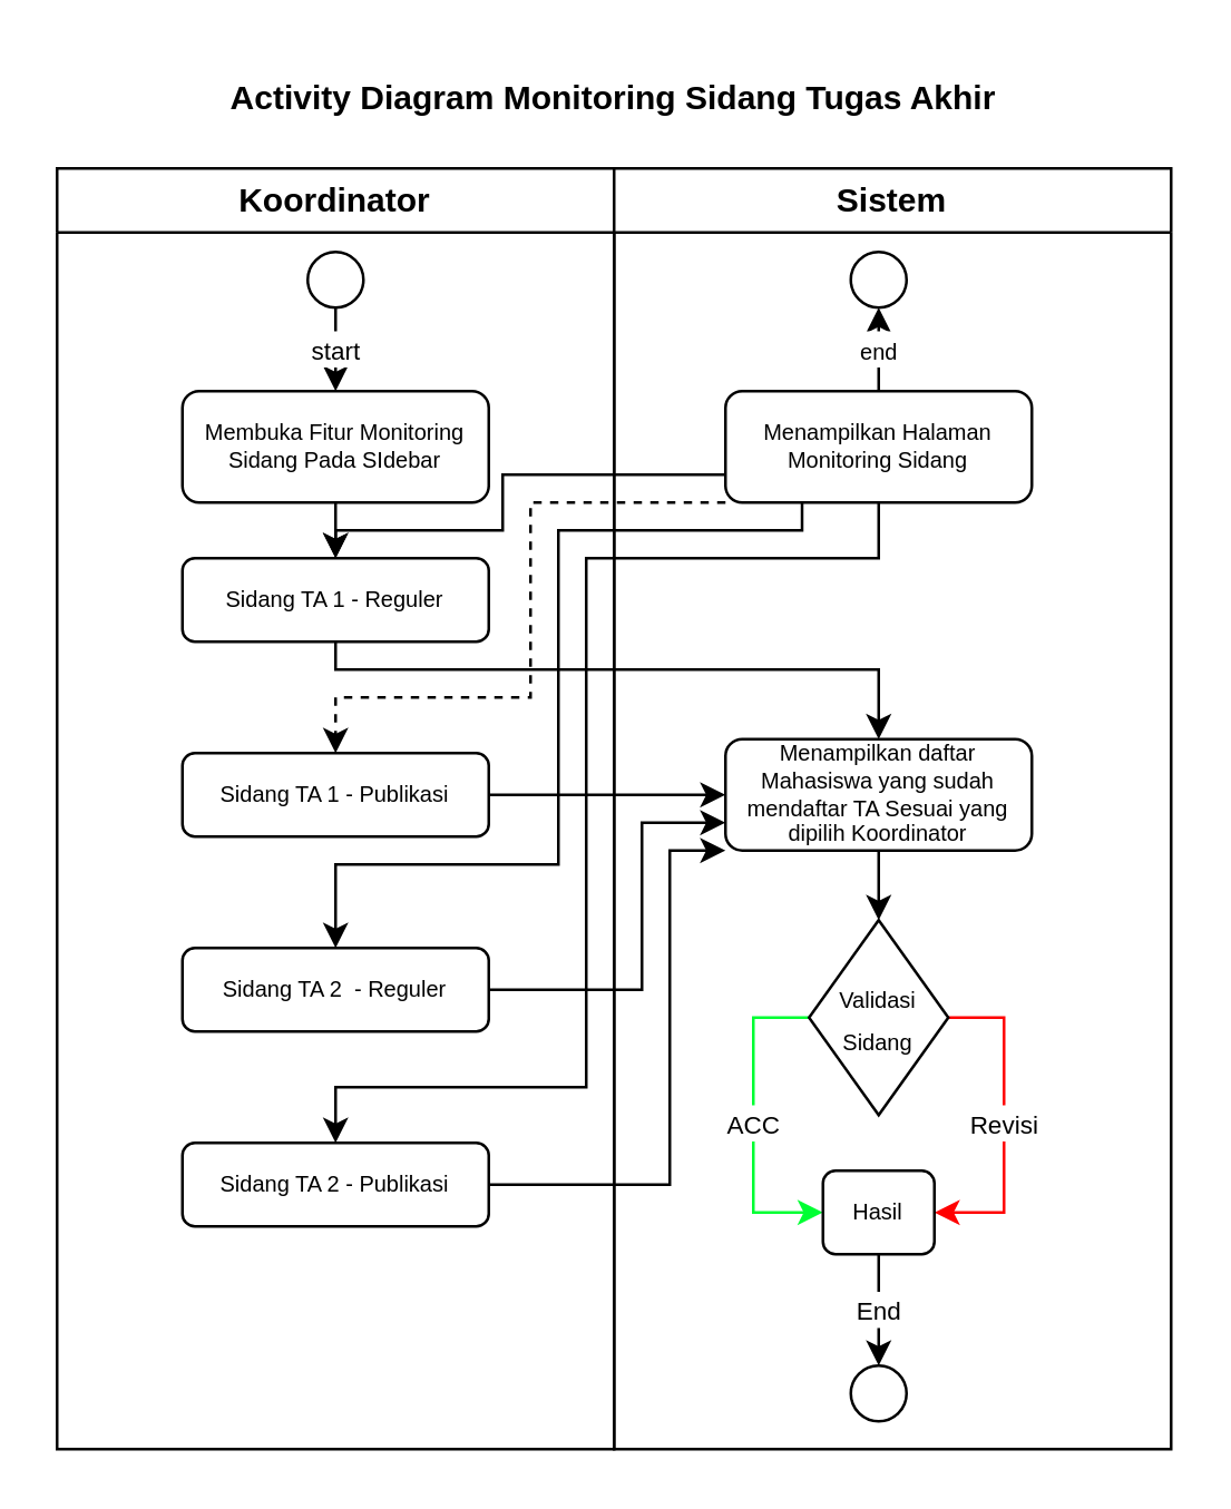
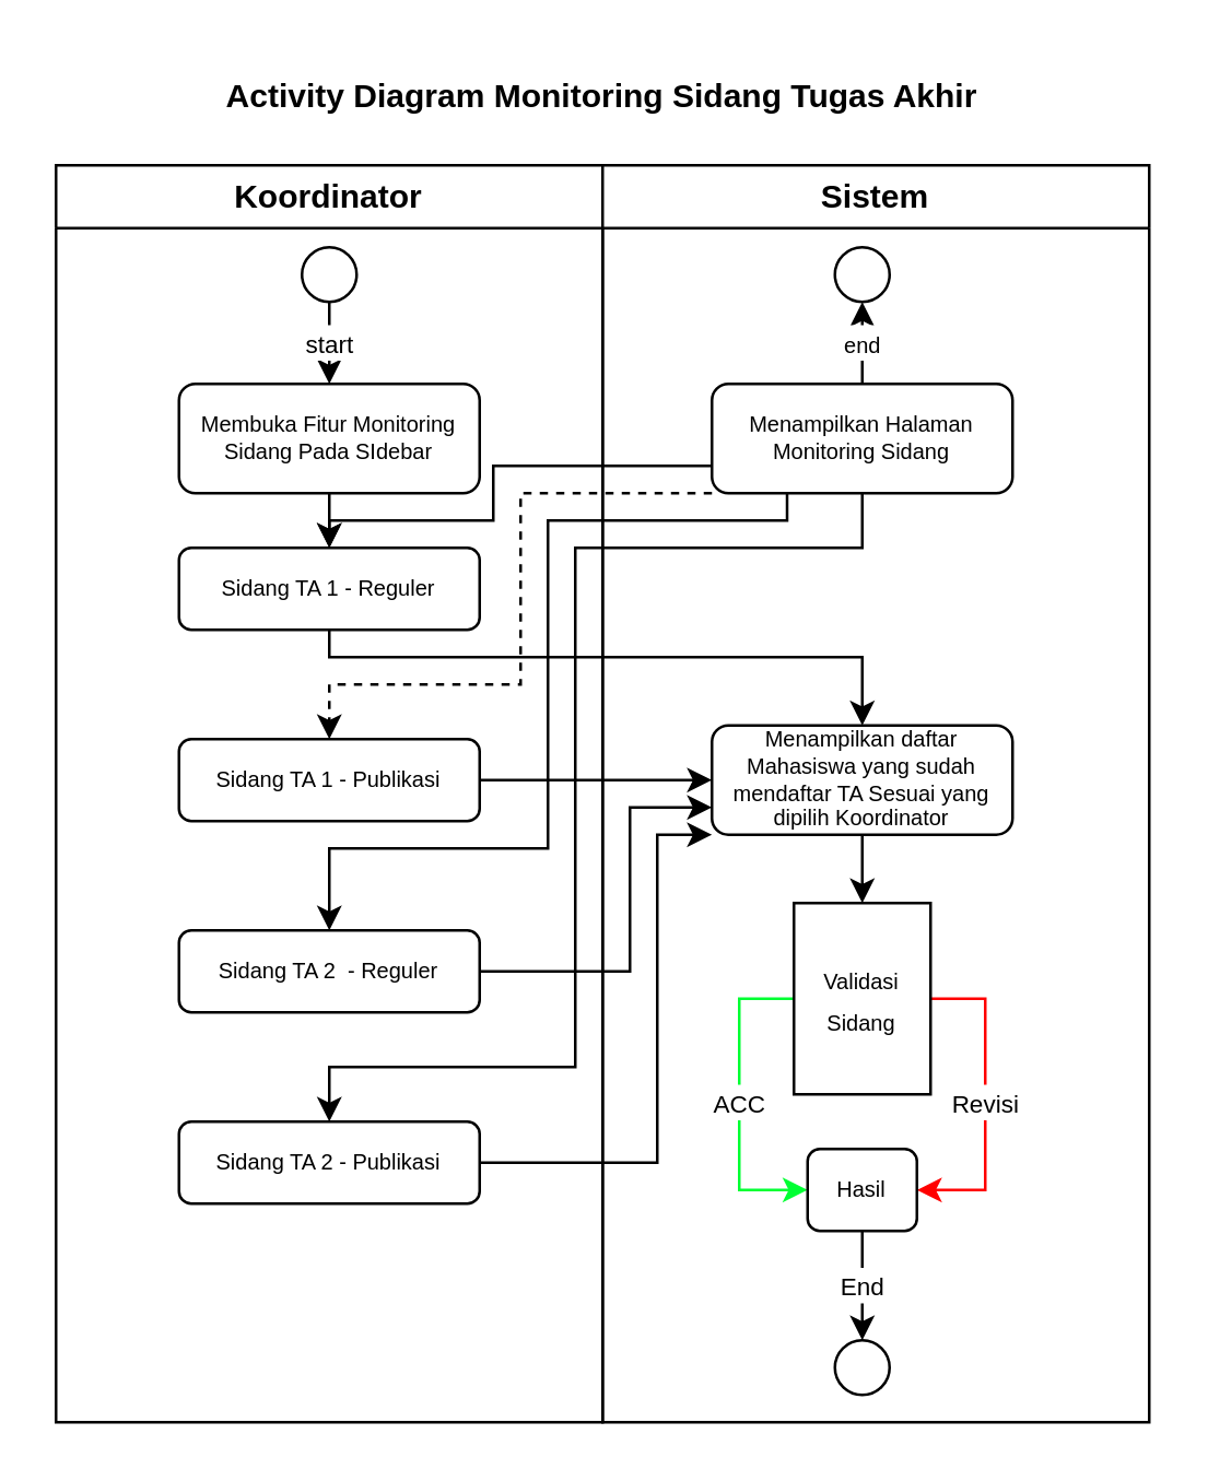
- <mxCell id="18" value="&lt;font style=&quot;font-size: 8px;&quot;&gt;Validasi Sidang&lt;/font&gt;" style="rhombus;whiteSpace=wrap;html=1;" vertex="1" parent="10"><mxGeometry x="70" y="270" width="50" height="70" as="geometry" /></mxCell>
+ <mxCell id="18" value="&lt;font style=&quot;font-size: 8px;&quot;&gt;Validasi Sidang&lt;/font&gt;" style="whiteSpace=wrap;html=1;rounded=0;" vertex="1" parent="10"><mxGeometry x="70" y="270" width="50" height="70" as="geometry" /></mxCell>
